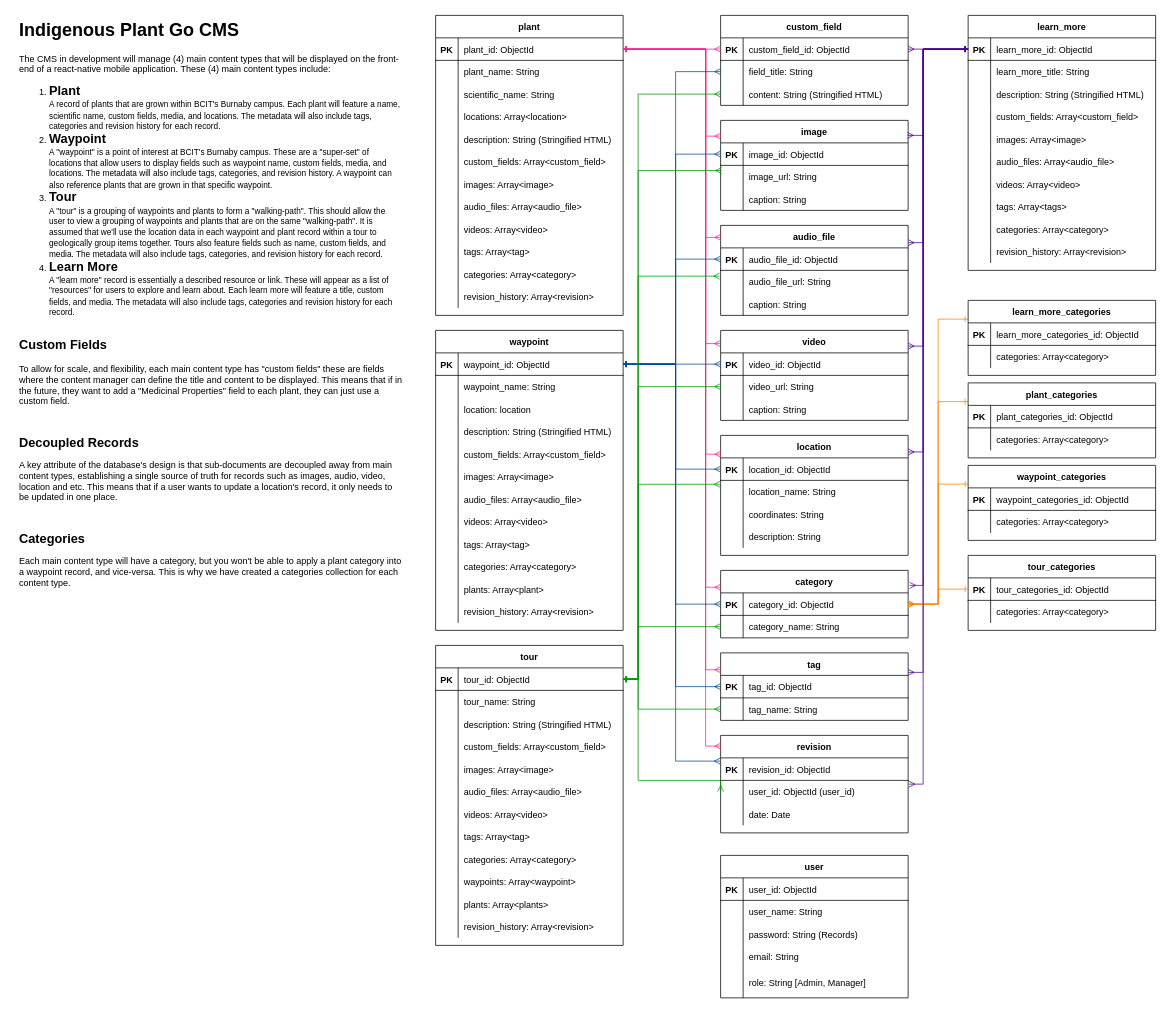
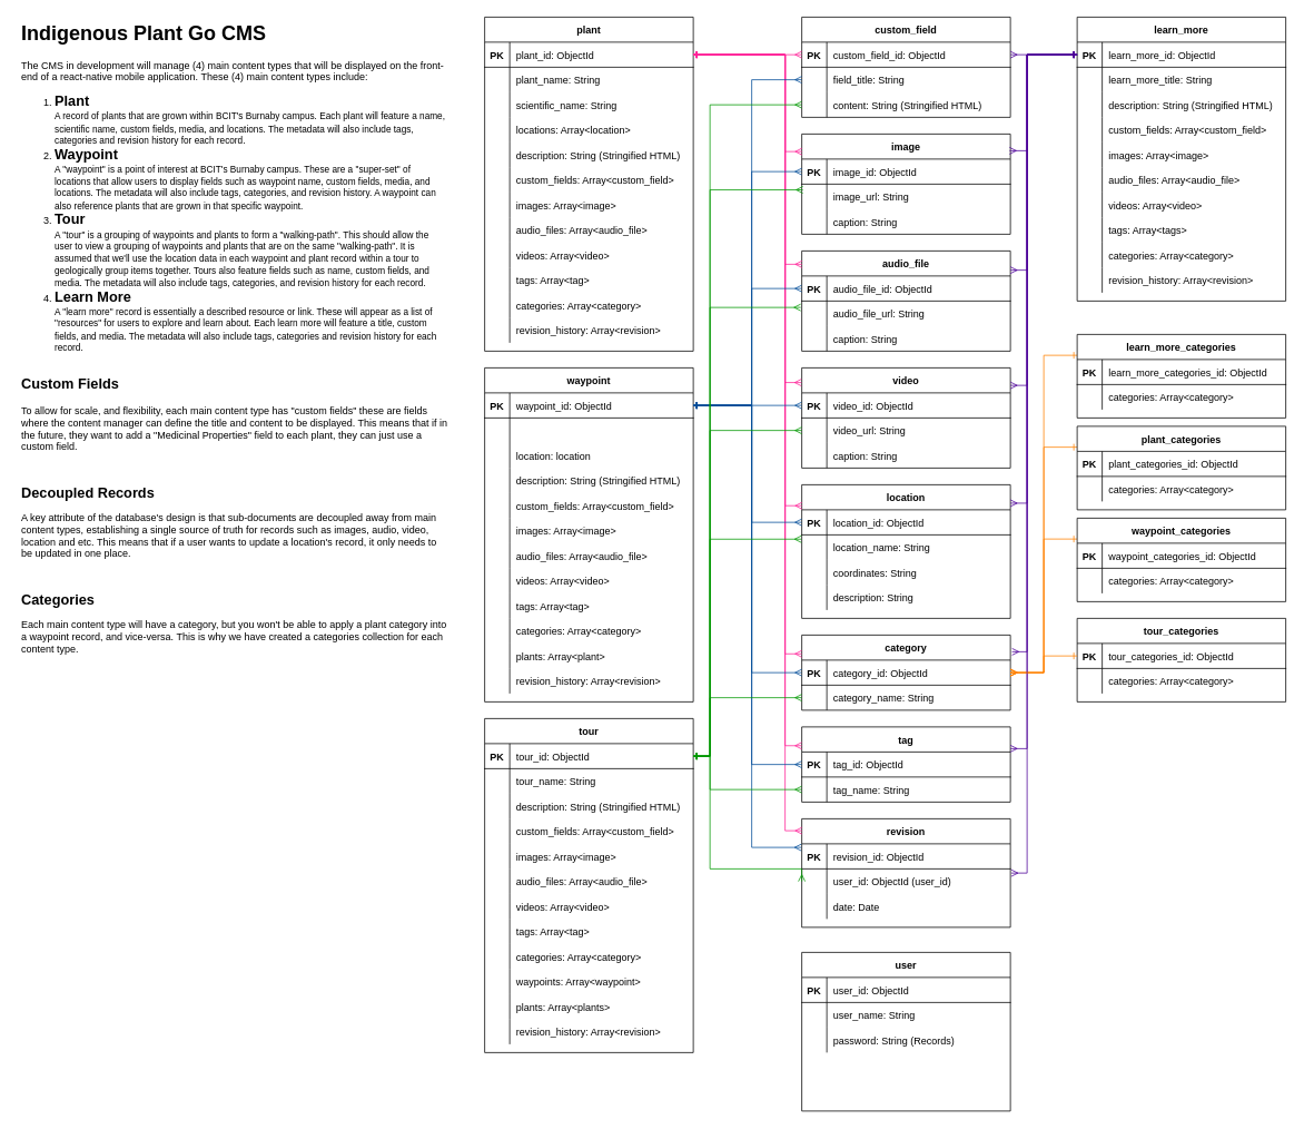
- <mxCell id="99" value="waypoint_name: String" style="shape=partialRectangle;overflow=hidden;connectable=0;fillColor=none;top=0;left=0;bottom=0;right=0;align=left;spacingLeft=6;" parent="97" vertex="1"><mxGeometry x="30" width="220" height="30" as="geometry" /></mxCell>
- <mxCell id="186" value="email: String" style="shape=partialRectangle;overflow=hidden;connectable=0;fillColor=none;top=0;left=0;bottom=0;right=0;align=left;spacingLeft=6;" parent="184" vertex="1"><mxGeometry x="30" width="220" height="30" as="geometry" /></mxCell>
- <mxCell id="189" value="role: String [Admin, Manager]" style="shape=partialRectangle;overflow=hidden;connectable=0;fillColor=none;top=0;left=0;bottom=0;right=0;align=left;spacingLeft=6;" parent="187" vertex="1"><mxGeometry x="30" width="220" height="40" as="geometry" /></mxCell>
